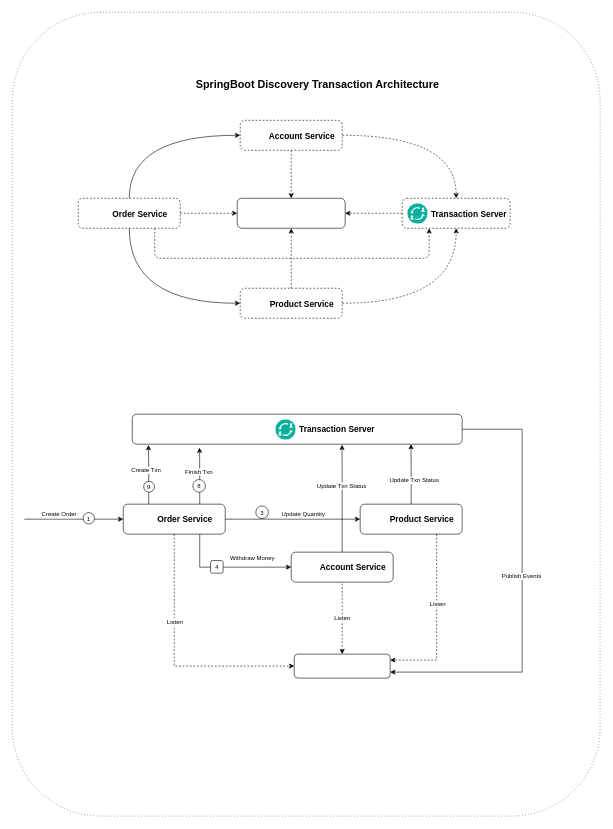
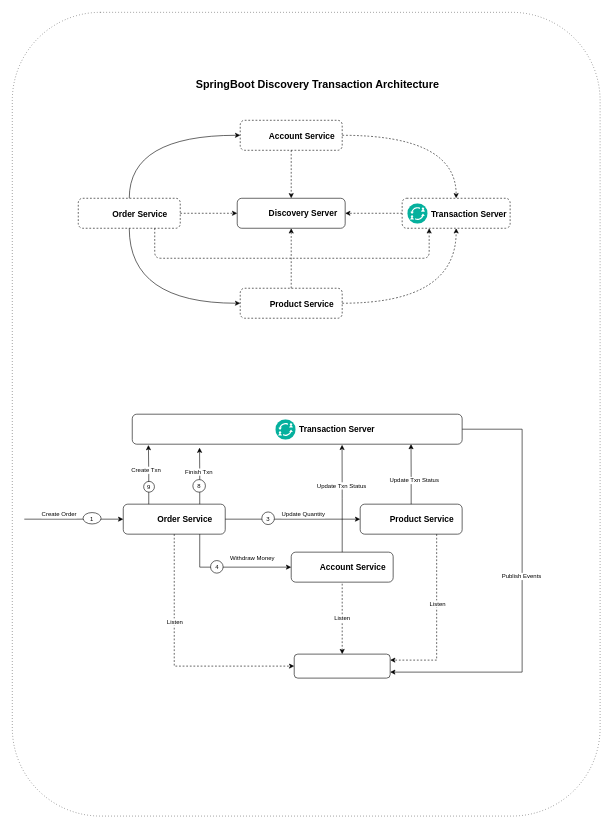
+ <mxCell id="6" value="Discovery Server" style="text;html=1;strokeColor=none;fillColor=none;align=center;verticalAlign=middle;whiteSpace=wrap;rounded=0;dashed=1;fontStyle=1;fontSize=14;" vertex="1" parent="3"><mxGeometry x="50" y="16.667" width="120" height="16.667" as="geometry" /></mxCell>
- <mxCell id="58" value="3" style="ellipse;whiteSpace=wrap;html=1;aspect=fixed;rounded=1;fontSize=10;" vertex="1" parent="1"><mxGeometry x="426" y="843" width="21" height="21" as="geometry" /></mxCell>
+ <mxCell id="58" value="3" style="ellipse;whiteSpace=wrap;html=1;aspect=fixed;rounded=1;fontSize=10;" vertex="1" parent="1"><mxGeometry x="436" y="853" width="21" height="21" as="geometry" /></mxCell>
- <mxCell id="46" value="1" style="ellipse;whiteSpace=wrap;html=1;aspect=fixed;rounded=1;fontSize=10;" vertex="1" parent="1"><mxGeometry x="138" y="854" width="19" height="19" as="geometry" /></mxCell>
+ <mxCell id="46" value="1" style="ellipse;whiteSpace=wrap;html=1;aspect=fixed;rounded=1;fontSize=10;" vertex="1" parent="1"><mxGeometry x="138" y="854" width="30" height="19" as="geometry" /></mxCell>
- <mxCell id="63" value="4" style="whiteSpace=wrap;html=1;aspect=fixed;fontSize=10;rounded=1;" vertex="1" parent="1"><mxGeometry x="350.5" y="934" width="21" height="21" as="geometry" /></mxCell>
+ <mxCell id="63" value="4" style="ellipse;whiteSpace=wrap;html=1;aspect=fixed;rounded=1;fontSize=10;" vertex="1" parent="1"><mxGeometry x="350.5" y="934" width="21" height="21" as="geometry" /></mxCell>
